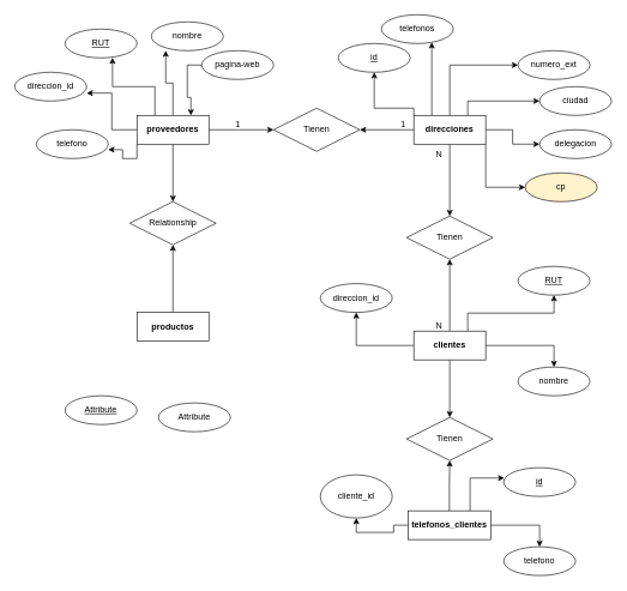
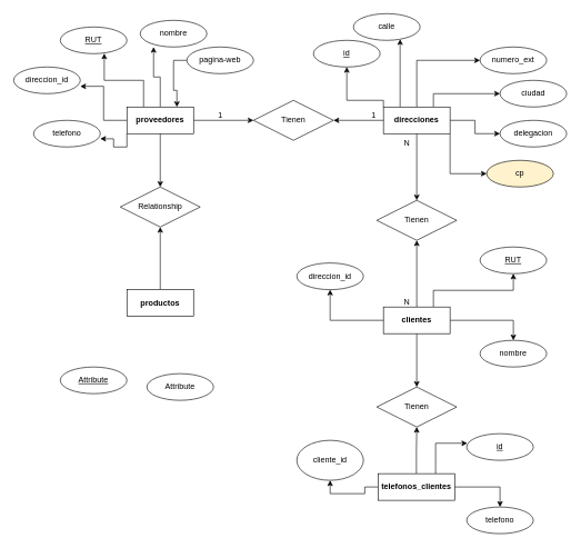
- <mxCell id="28" value="telefonos" style="ellipse;whiteSpace=wrap;html=1;align=center;" parent="1" vertex="1"><mxGeometry x="530" width="100" height="40" as="geometry" y="20" /></mxCell>
+ <mxCell id="28" value="calle" style="ellipse;whiteSpace=wrap;html=1;align=center;" parent="1" vertex="1"><mxGeometry x="530" width="100" height="40" as="geometry" y="20" /></mxCell>
